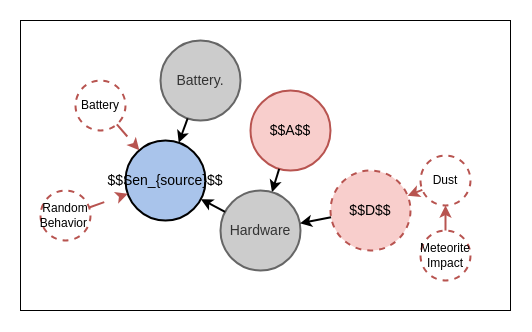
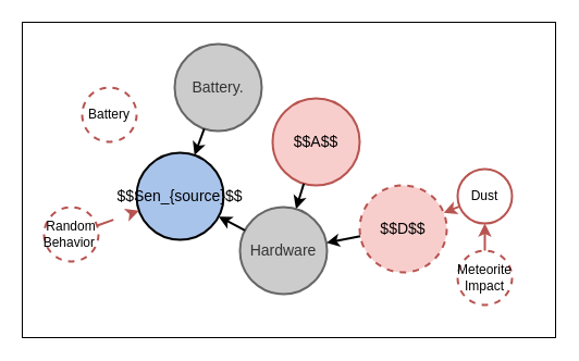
- <mxCell id="7" value="" style="endArrow=classic;html=1;rounded=0;strokeColor=#B85450;dashed=1;dashPattern=8 8;strokeWidth=2;" parent="1" source="4" target="5" edge="1"><mxGeometry width="50" height="50" relative="1" as="geometry"><mxPoint x="570" y="190" as="sourcePoint" /><mxPoint x="550" y="170" as="targetPoint" /></mxGeometry></mxCell>
- <mxCell id="15" value="&lt;font style=&quot;font-size: 12px;&quot;&gt;Dust&lt;/font&gt;" style="ellipse;whiteSpace=wrap;html=1;aspect=fixed;strokeWidth=2;strokeColor=#b85450;fillColor=#ffffff;dashed=1;" parent="1" vertex="1"><mxGeometry x="420" y="155" width="50" height="50" as="geometry" /></mxCell>
+ <mxCell id="15" value="&lt;font style=&quot;font-size: 12px;&quot;&gt;Dust&lt;/font&gt;" style="ellipse;whiteSpace=wrap;html=1;aspect=fixed;strokeWidth=2;strokeColor=#b85450;fillColor=#ffffff;dashed=0;" parent="1" vertex="1"><mxGeometry x="420" y="155" width="50" height="50" as="geometry" /></mxCell>
